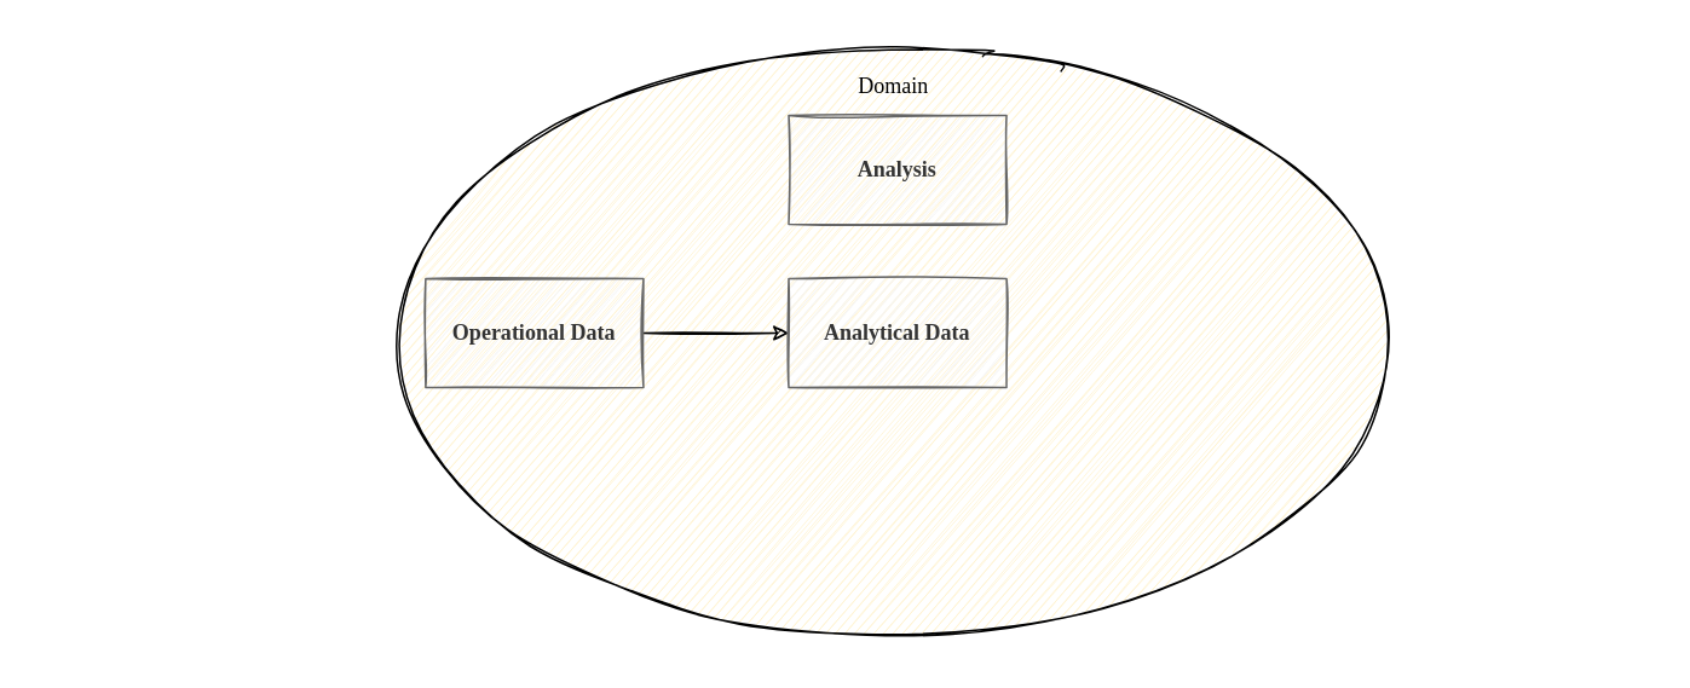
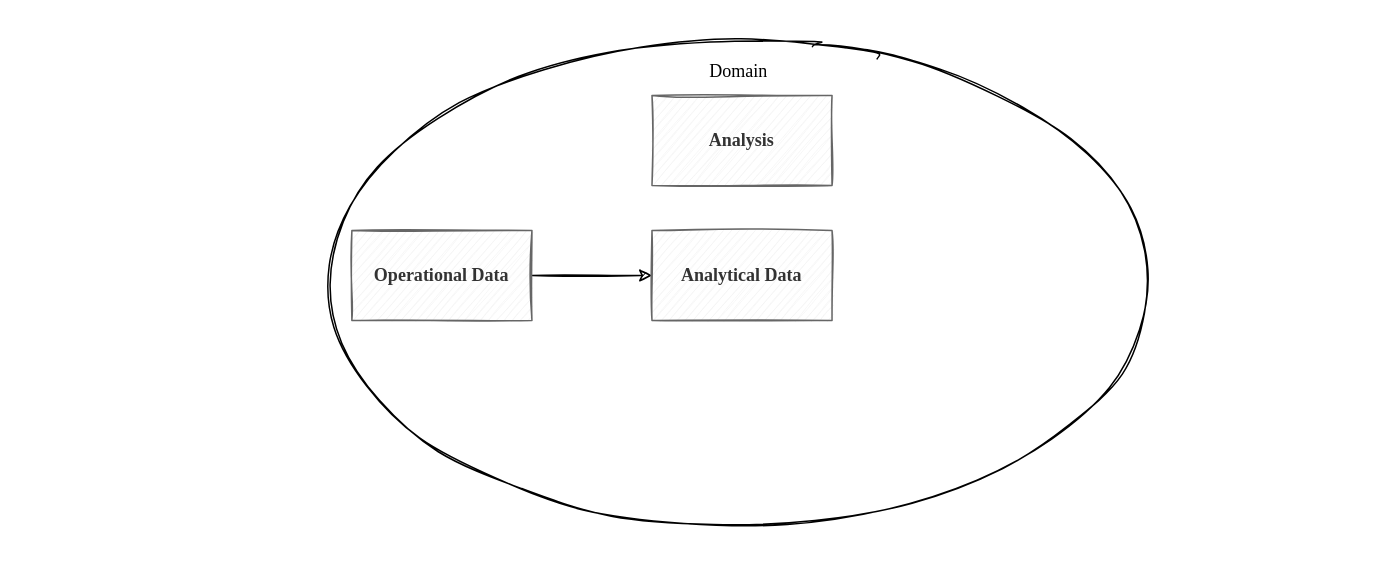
- <mxCell id="3" value="Domain" style="ellipse;whiteSpace=wrap;html=1;verticalAlign=top;sketch=1;fontFamily=Architects Daughter;fontSource=https%3A%2F%2Ffonts.googleapis.com%2Fcss%3Ffamily%3DArchitects%2BDaughter;fillColor=#fff2cc;" parent="1" vertex="1"><mxGeometry x="204" y="33" width="575.5" height="310" as="geometry" /></mxCell>
+ <mxCell id="3" value="Domain" style="ellipse;whiteSpace=wrap;html=1;verticalAlign=top;sketch=1;fontFamily=Architects Daughter;fontSource=https%3A%2F%2Ffonts.googleapis.com%2Fcss%3Ffamily%3DArchitects%2BDaughter;" parent="1" vertex="1"><mxGeometry x="204" y="33" width="575.5" height="310" as="geometry" /></mxCell>
